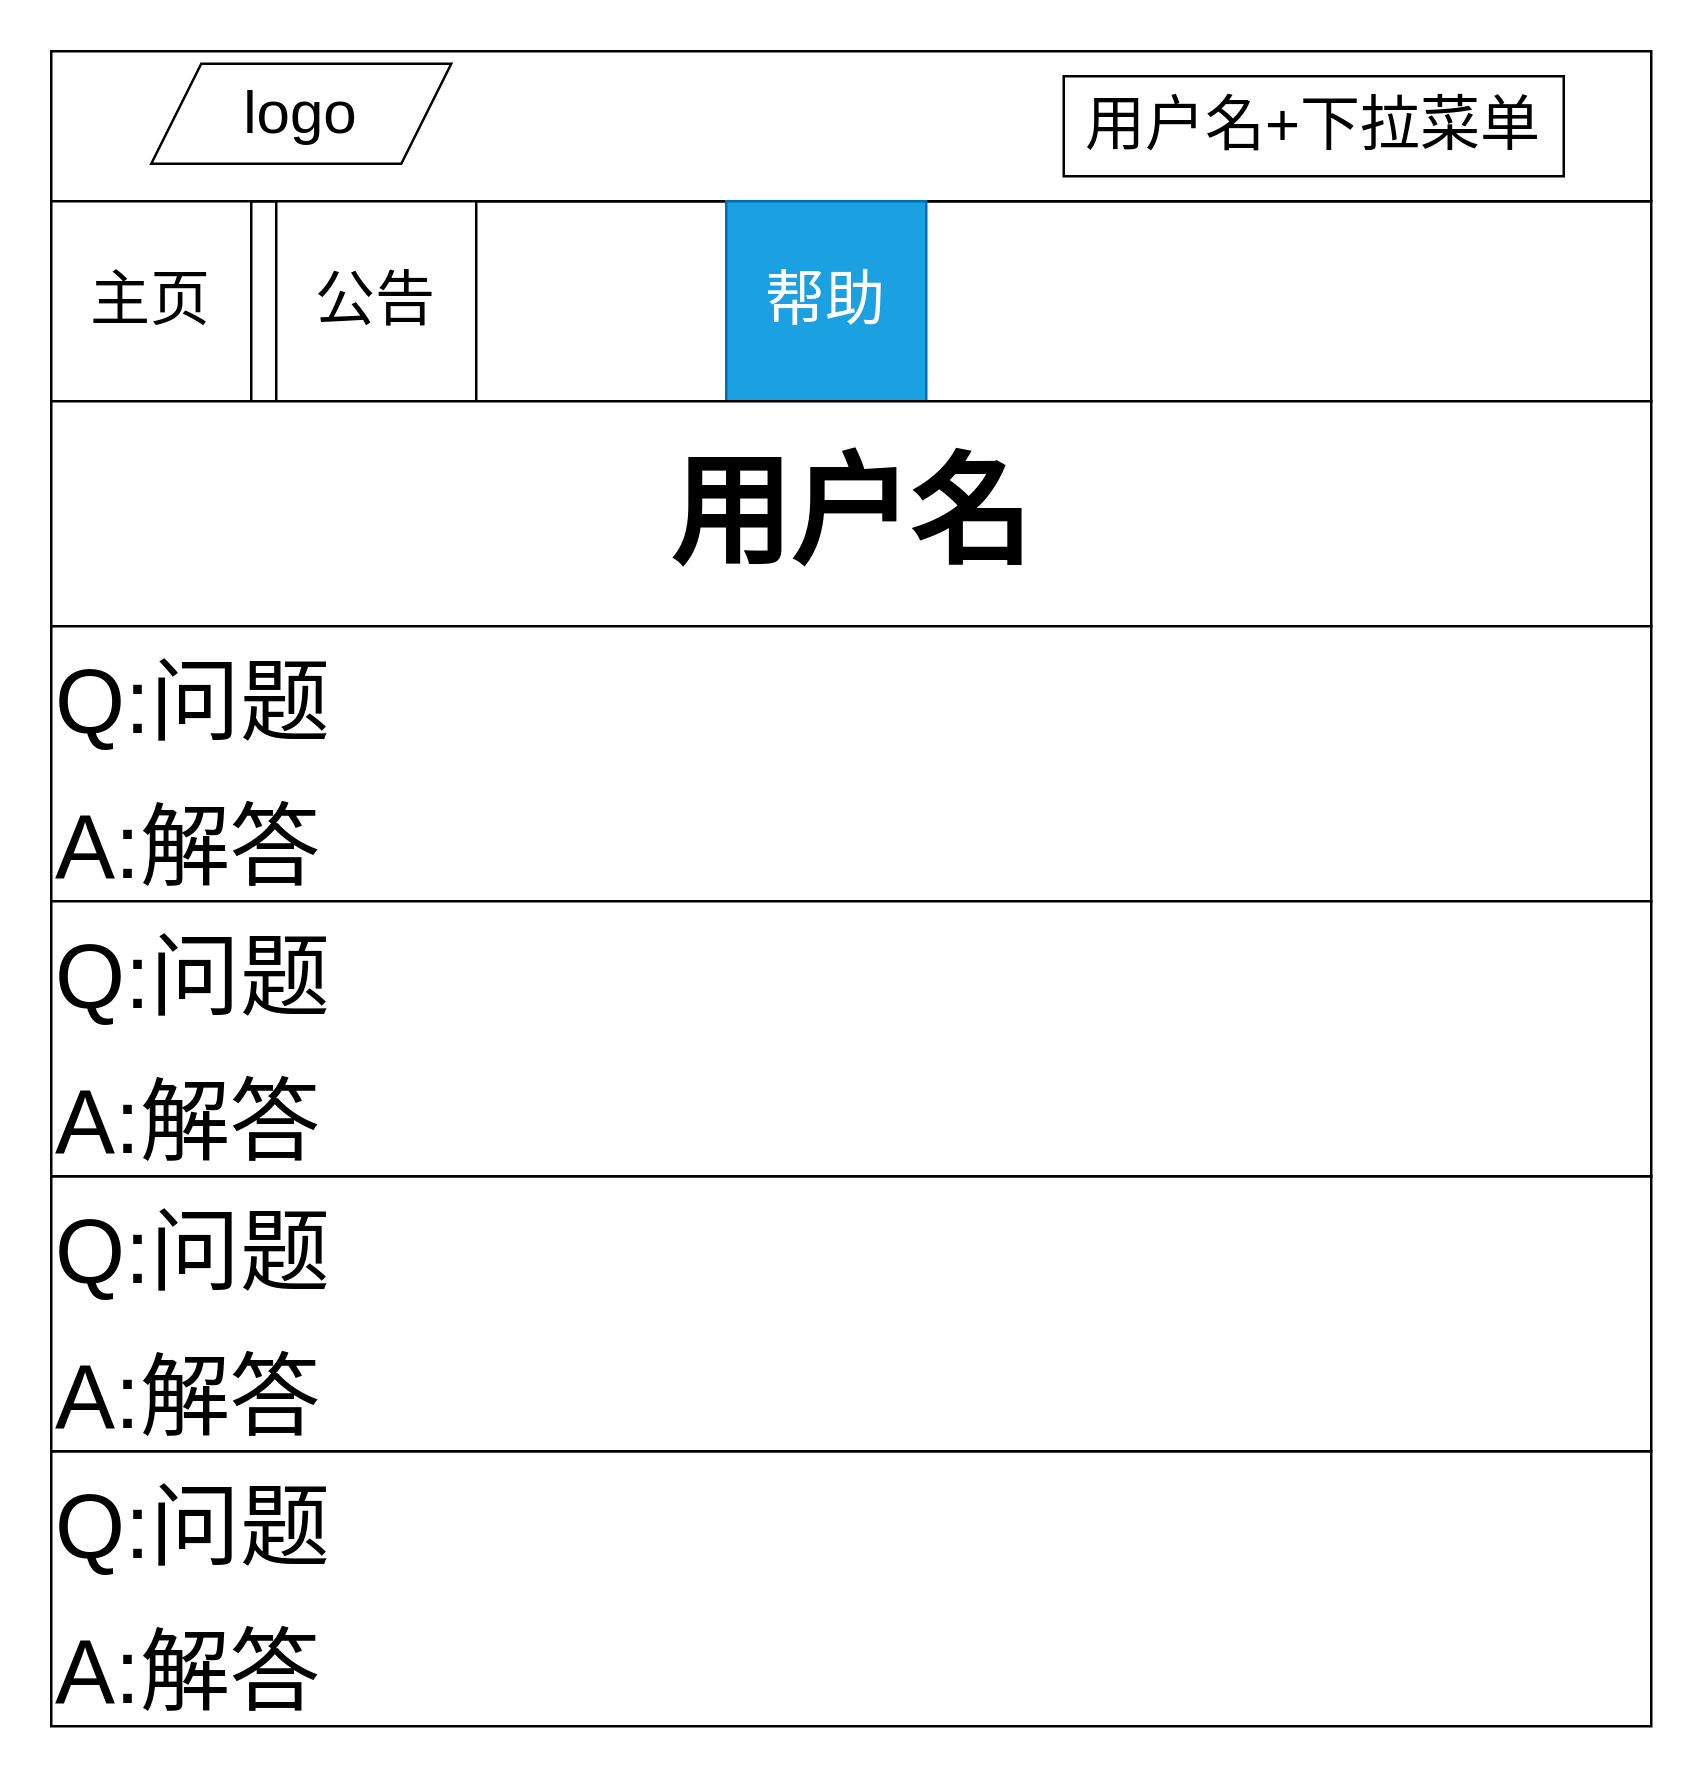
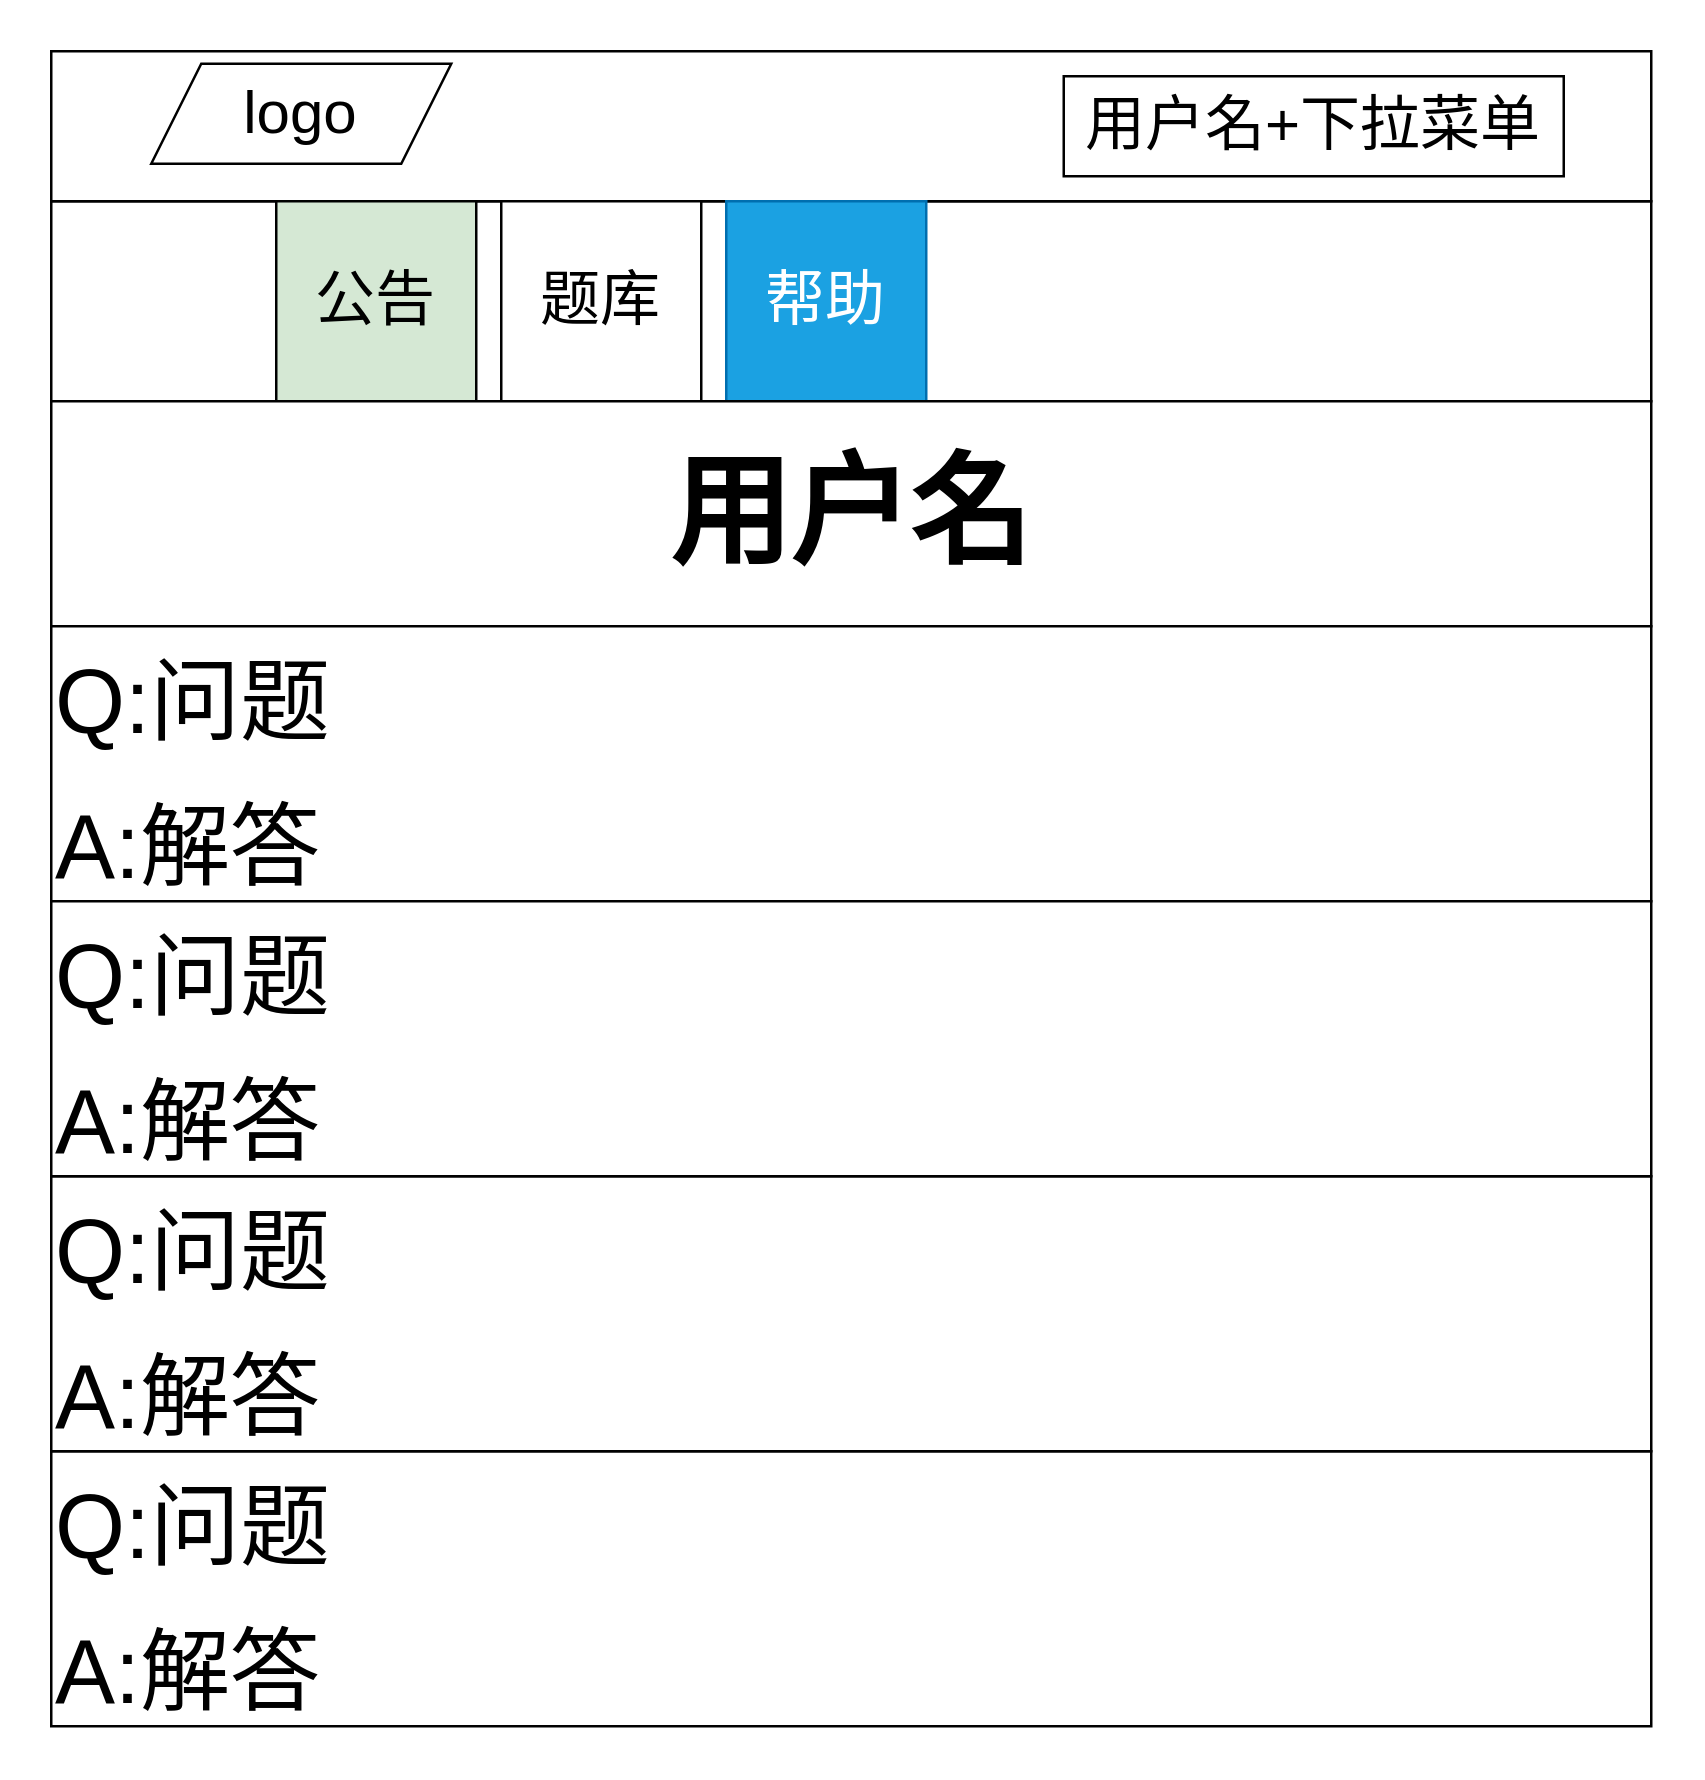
- <mxCell id="7" value="主页" style="whiteSpace=wrap;html=1;aspect=fixed;fontSize=24;" parent="1" vertex="1"><mxGeometry x="20" y="80" width="80" height="80" as="geometry" /></mxCell>
- <mxCell id="6" value="公告" style="whiteSpace=wrap;html=1;aspect=fixed;fontSize=24;" parent="1" vertex="1"><mxGeometry x="110" y="80" width="80" height="80" as="geometry" /></mxCell>
+ <mxCell id="6" value="公告" style="whiteSpace=wrap;html=1;aspect=fixed;fontSize=24;fillColor=#d5e8d4;" parent="1" vertex="1"><mxGeometry x="110" y="80" width="80" height="80" as="geometry" /></mxCell>
+ <mxCell id="8" value="题库" style="whiteSpace=wrap;html=1;aspect=fixed;fontSize=24;" parent="1" vertex="1"><mxGeometry x="200" y="80" width="80" height="80" as="geometry" /></mxCell>
